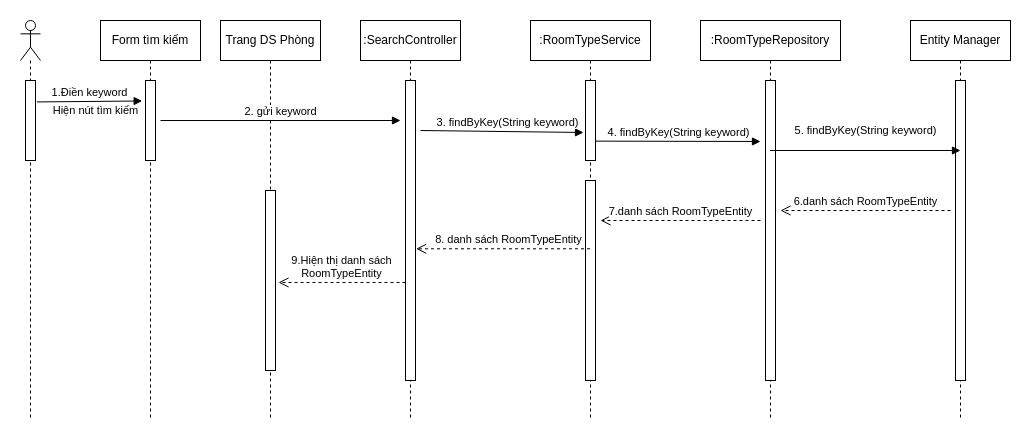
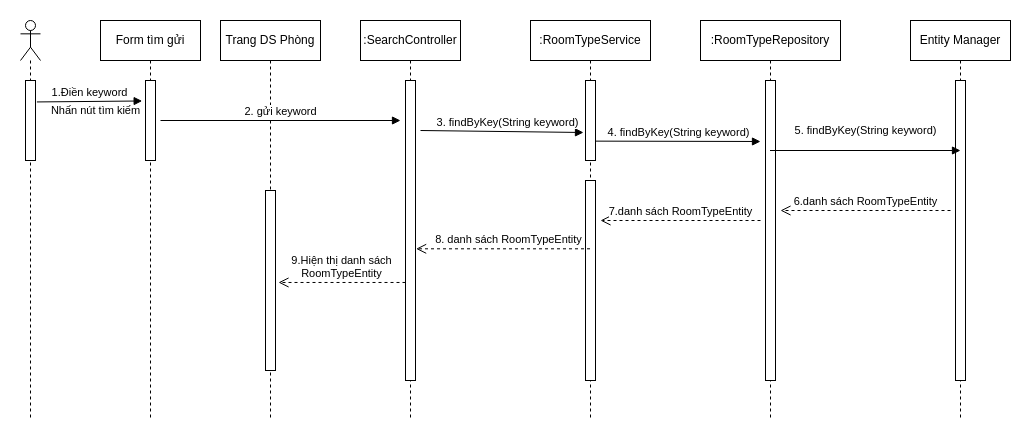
- <mxCell id="9" value="Form tìm kiếm" style="shape=umlLifeline;perimeter=lifelinePerimeter;whiteSpace=wrap;html=1;container=1;collapsible=0;recursiveResize=0;outlineConnect=0;" vertex="1" parent="1"><mxGeometry x="100" y="20" width="100" height="400" as="geometry" /></mxCell>
+ <mxCell id="9" value="Form tìm gửi" style="shape=umlLifeline;perimeter=lifelinePerimeter;whiteSpace=wrap;html=1;container=1;collapsible=0;recursiveResize=0;outlineConnect=0;" vertex="1" parent="1"><mxGeometry x="100" y="20" width="100" height="400" as="geometry" /></mxCell>
- <mxCell id="11" value="&lt;font style=&quot;font-size: 11px&quot;&gt;Hiện nút tìm kiếm&lt;/font&gt;" style="text;html=1;align=center;verticalAlign=middle;resizable=0;points=[];autosize=1;strokeColor=none;" vertex="1" parent="1"><mxGeometry x="40" y="100" width="110" height="20" as="geometry" /></mxCell>
+ <mxCell id="11" value="&lt;font style=&quot;font-size: 11px&quot;&gt;Nhấn nút tìm kiếm&lt;/font&gt;" style="text;html=1;align=center;verticalAlign=middle;resizable=0;points=[];autosize=1;strokeColor=none;" vertex="1" parent="1"><mxGeometry x="40" y="100" width="110" height="20" as="geometry" /></mxCell>
